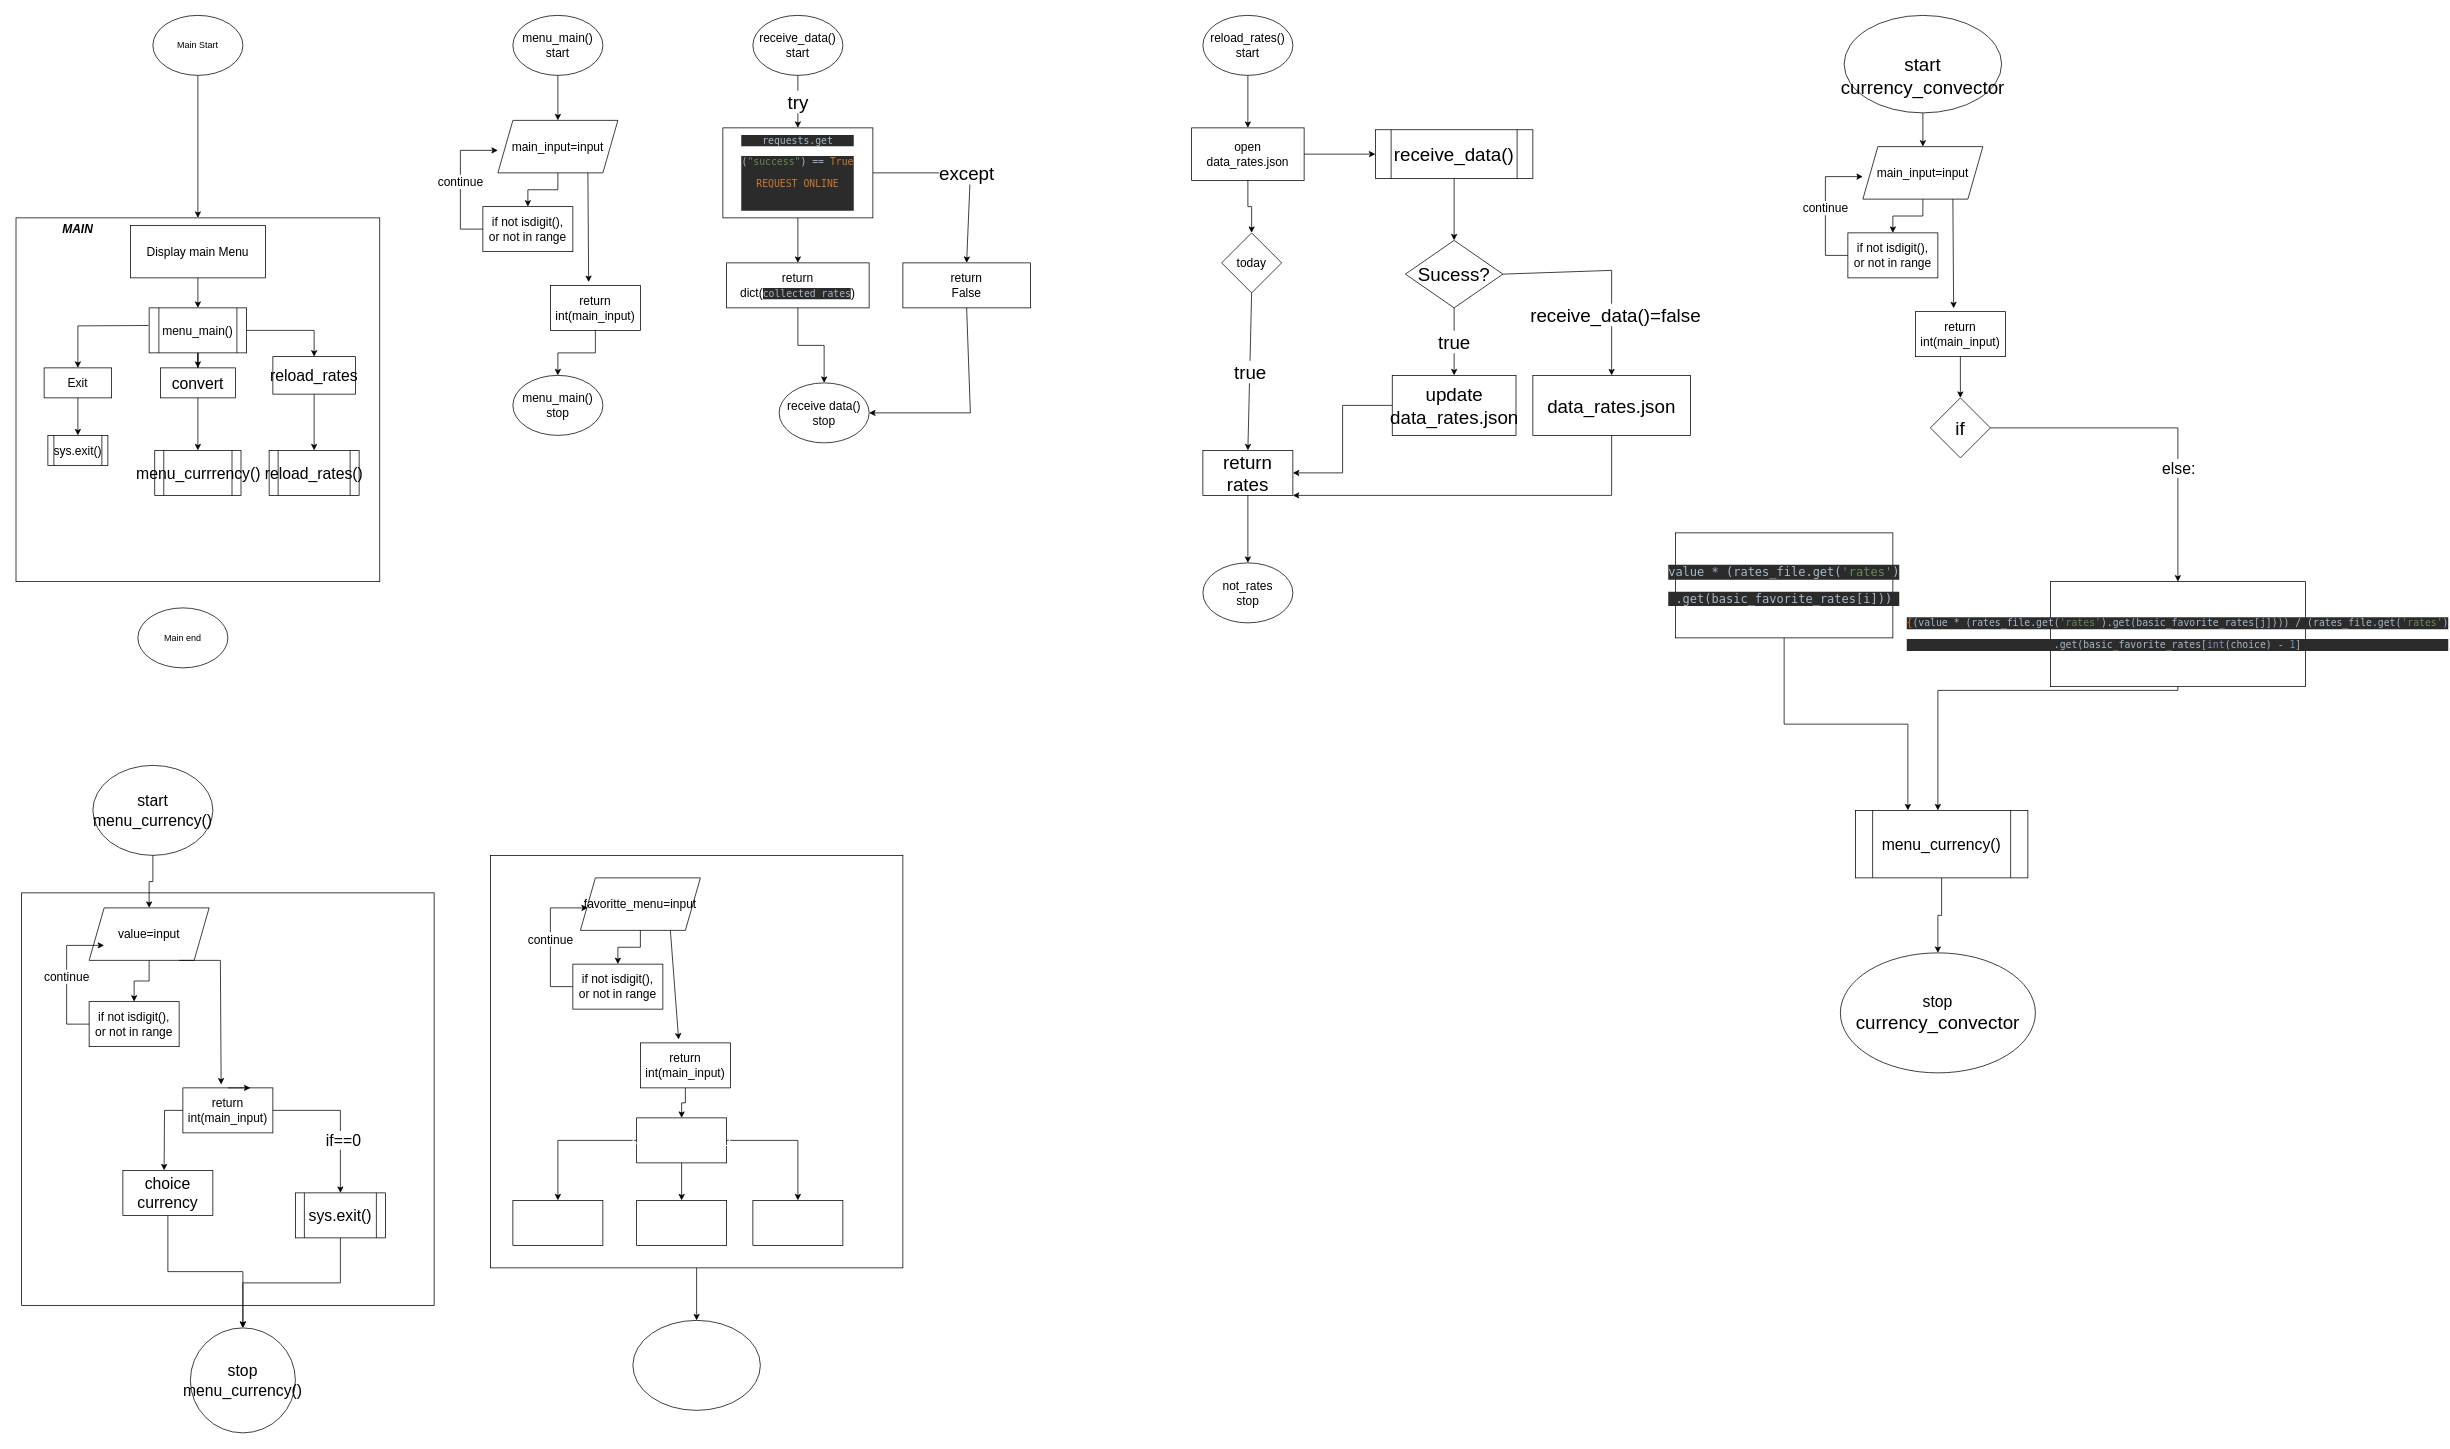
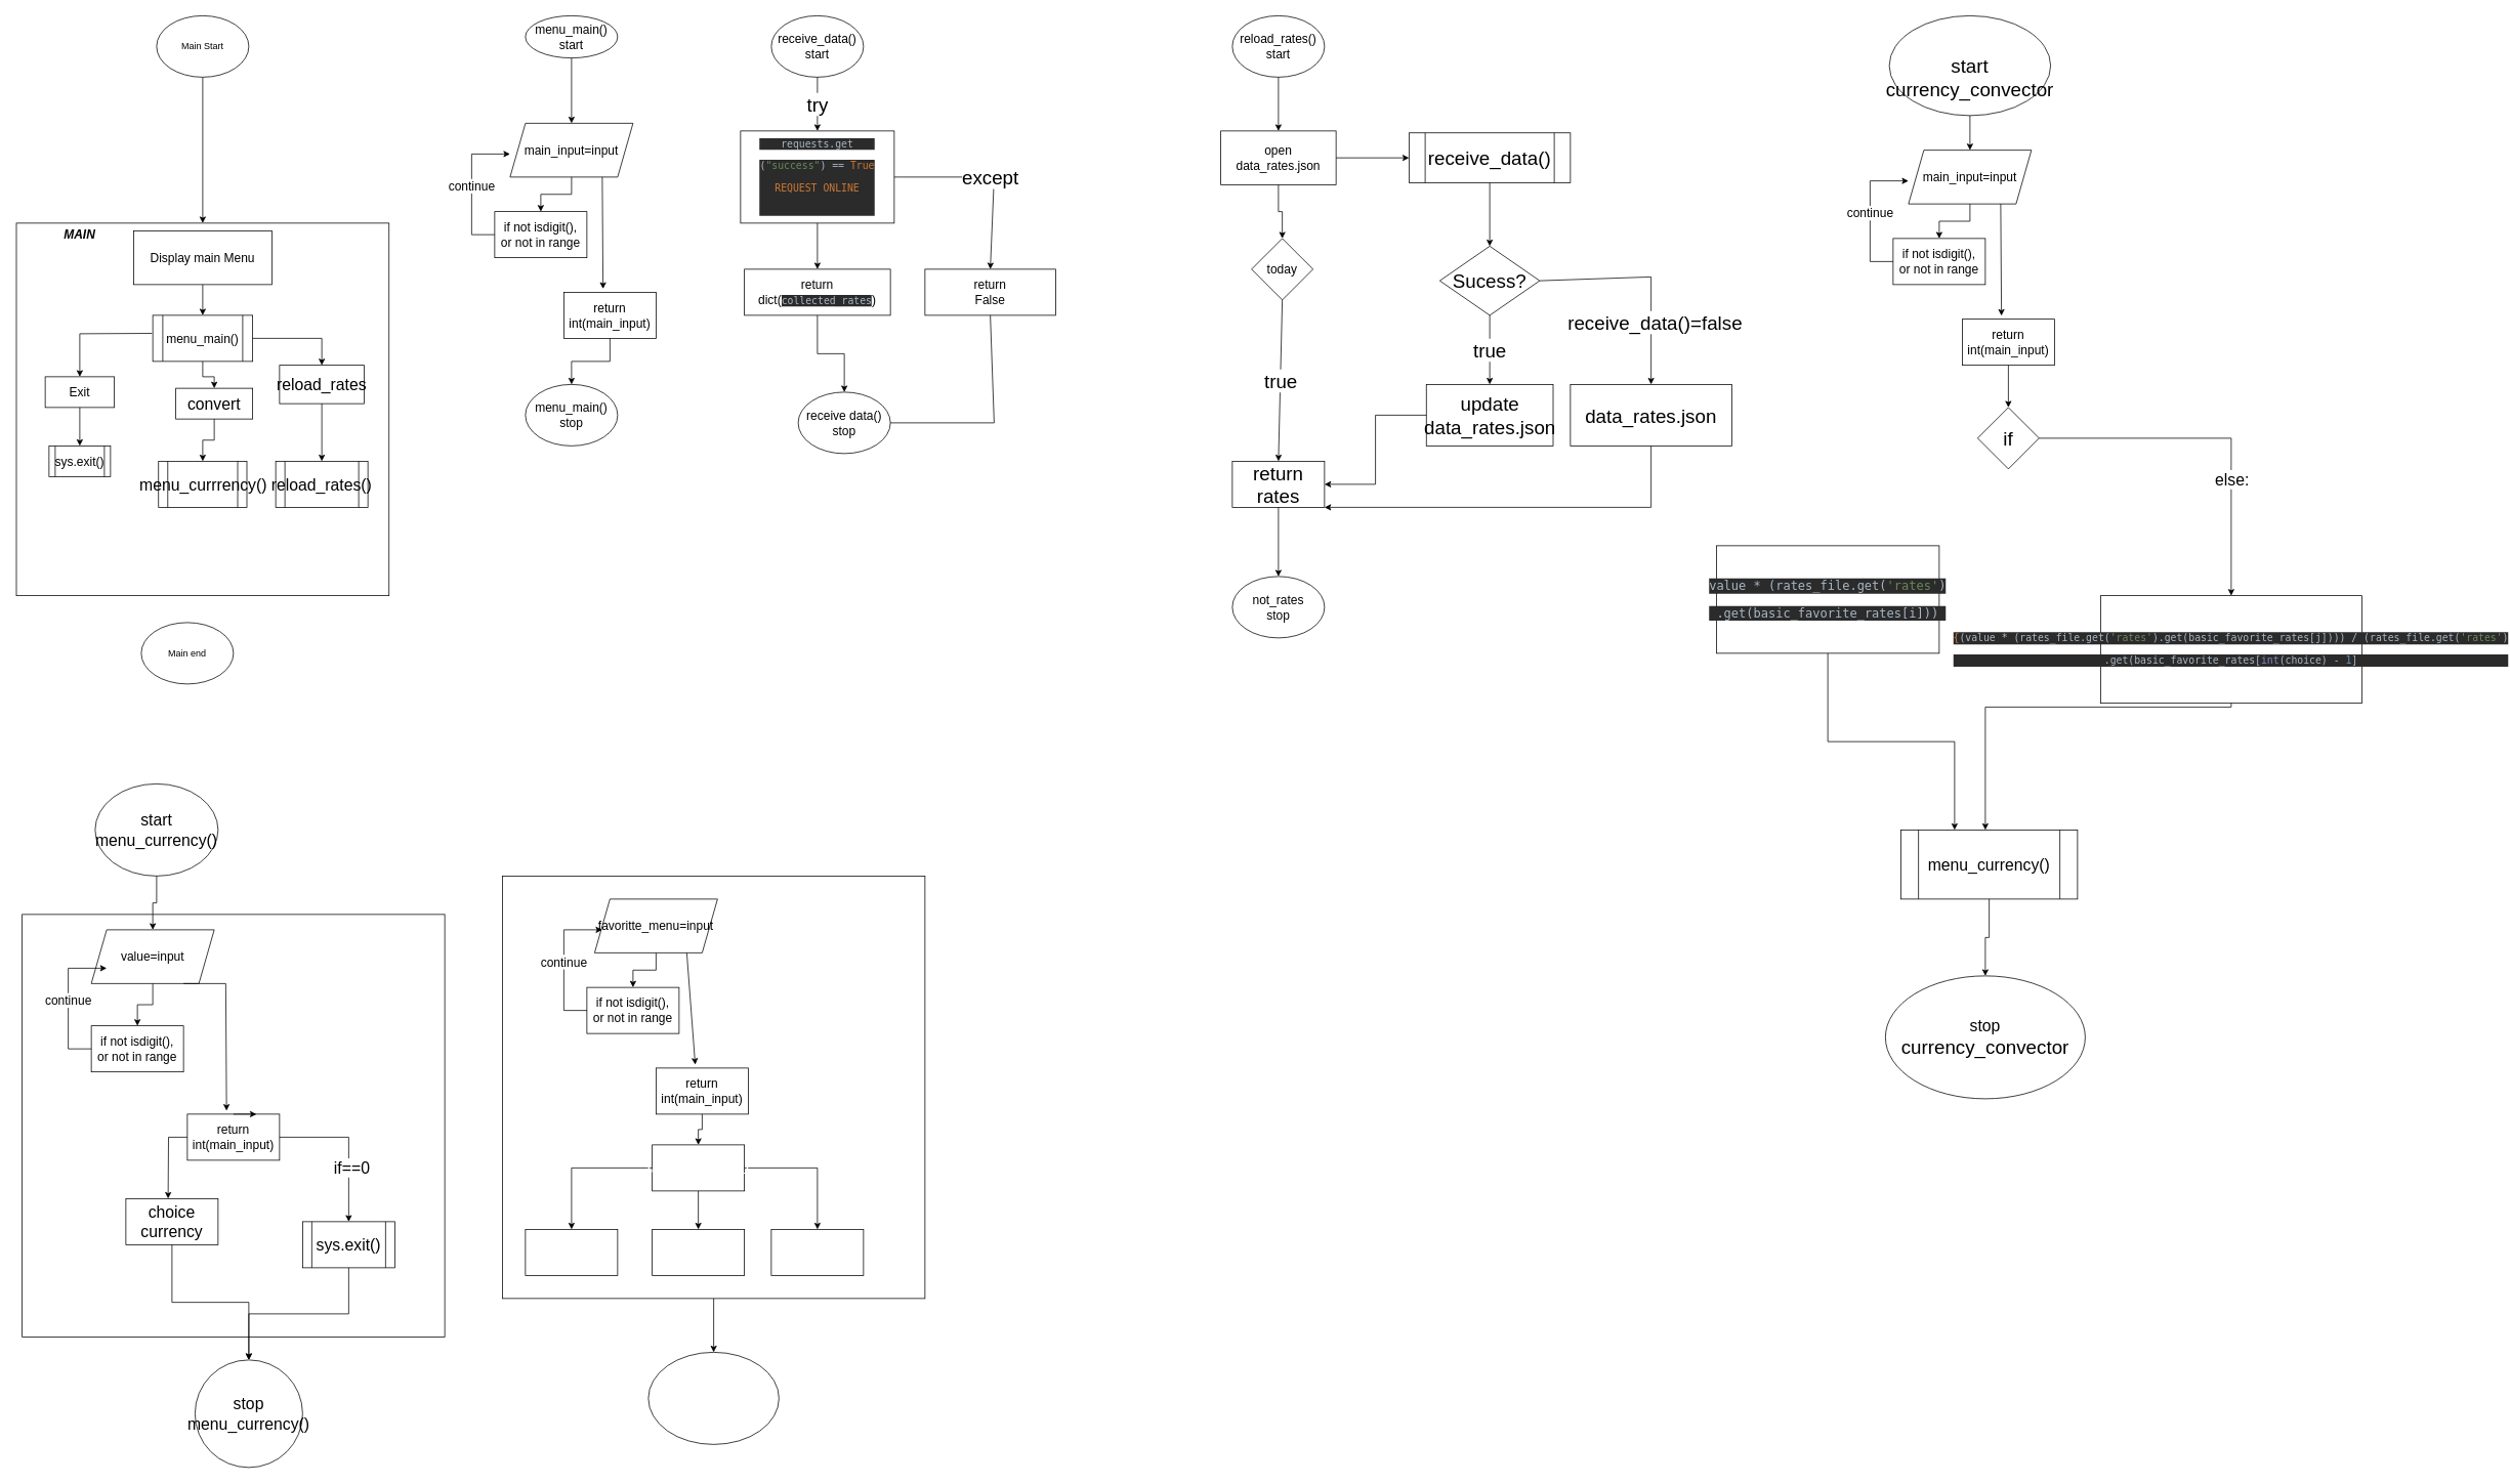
- <mxCell id="20" value="menu_main() start" style="ellipse;whiteSpace=wrap;html=1;fontSize=16;fillColor=none;" vertex="1" parent="1"><mxGeometry x="683" y="20" width="120" height="80" as="geometry" /></mxCell>
+ <mxCell id="20" value="menu_main() start" style="ellipse;whiteSpace=wrap;html=1;fontSize=16;fillColor=none;" vertex="1" parent="1"><mxGeometry x="683" y="20" width="120" height="55" as="geometry" /></mxCell>
- <mxCell id="78" value="convert" style="rounded=0;whiteSpace=wrap;html=1;fontSize=21;fillColor=none;" vertex="1" parent="1"><mxGeometry x="213" y="490" width="100" height="40" as="geometry" /></mxCell>
+ <mxCell id="78" value="convert" style="rounded=0;whiteSpace=wrap;html=1;fontSize=21;fillColor=none;" vertex="1" parent="1"><mxGeometry x="228" y="505" width="100" height="40" as="geometry" /></mxCell>
- <mxCell id="40" value="" style="endArrow=classic;html=1;rounded=0;fontSize=16;exitX=0.5;exitY=1;exitDx=0;exitDy=0;entryX=1;entryY=0.5;entryDx=0;entryDy=0;" edge="1" parent="1" source="35" target="37"><mxGeometry width="50" height="50" relative="1" as="geometry"><mxPoint x="1043" y="330" as="sourcePoint" /><mxPoint x="1343" y="620" as="targetPoint" /><Array as="points"><mxPoint x="1293" y="550" /></Array></mxGeometry></mxCell>
+ <mxCell id="40" value="" style="endArrow=none;html=1;rounded=0;fontSize=16;exitX=0.5;exitY=1;exitDx=0;exitDy=0;entryX=1;entryY=0.5;entryDx=0;entryDy=0;" edge="1" parent="1" source="35" target="37"><mxGeometry width="50" height="50" relative="1" as="geometry"><mxPoint x="1043" y="330" as="sourcePoint" /><mxPoint x="1343" y="620" as="targetPoint" /><Array as="points"><mxPoint x="1293" y="550" /></Array></mxGeometry></mxCell>
